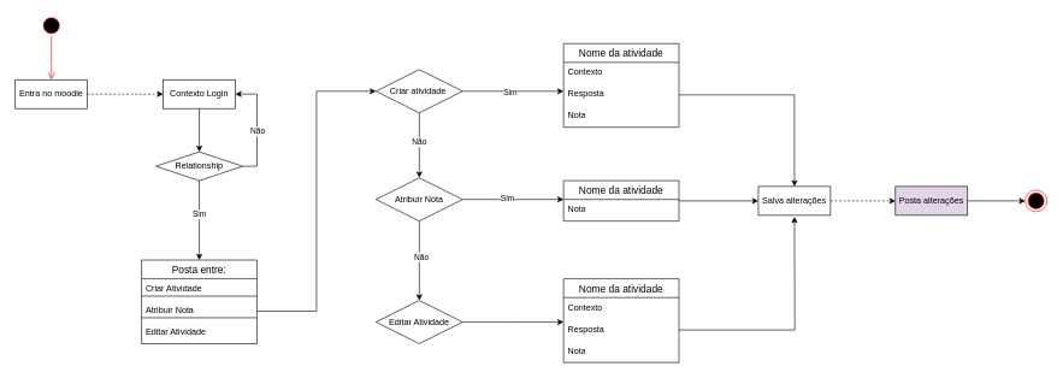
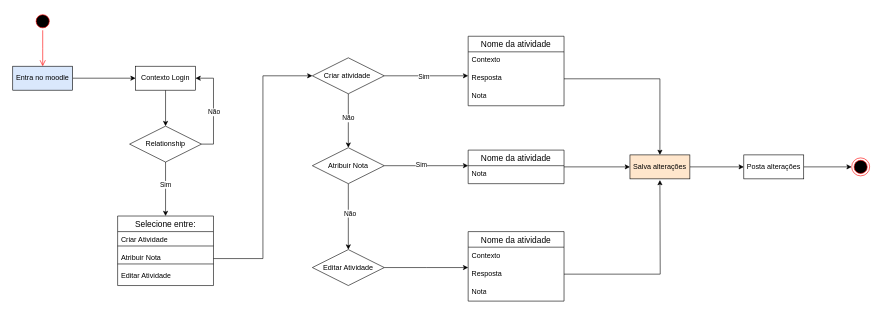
- <mxCell id="5" value="Entra no moodle" style="whiteSpace=wrap;html=1;align=center;" vertex="1" parent="1"><mxGeometry x="20" y="110" width="100" height="40" as="geometry" /></mxCell>
+ <mxCell id="5" value="Entra no moodle" style="whiteSpace=wrap;html=1;align=center;fillColor=#dae8fc;" vertex="1" parent="1"><mxGeometry x="20" y="110" width="100" height="40" as="geometry" /></mxCell>
- <mxCell id="4" style="edgeStyle=orthogonalEdgeStyle;rounded=0;orthogonalLoop=1;jettySize=auto;html=1;exitX=1;exitY=0.5;exitDx=0;exitDy=0;entryX=0;entryY=0.5;entryDx=0;entryDy=0;dashed=1;" edge="1" parent="1" source="5" target="7"><mxGeometry relative="1" as="geometry" /></mxCell>
+ <mxCell id="4" style="edgeStyle=orthogonalEdgeStyle;rounded=0;orthogonalLoop=1;jettySize=auto;html=1;exitX=1;exitY=0.5;exitDx=0;exitDy=0;entryX=0;entryY=0.5;entryDx=0;entryDy=0;" edge="1" parent="1" source="5" target="7"><mxGeometry relative="1" as="geometry" /></mxCell>
- <mxCell id="12" value="Relationship" style="shape=rhombus;perimeter=rhombusPerimeter;whiteSpace=wrap;html=1;align=center;" vertex="1" parent="1"><mxGeometry x="215" y="210" width="120" height="40" as="geometry" /></mxCell>
+ <mxCell id="12" value="Relationship" style="shape=rhombus;perimeter=rhombusPerimeter;whiteSpace=wrap;html=1;align=center;" vertex="1" parent="1"><mxGeometry x="215" y="210" width="120" height="60" as="geometry" /></mxCell>
- <mxCell id="45" value="Salva alterações" style="whiteSpace=wrap;html=1;align=center;" vertex="1" parent="1"><mxGeometry x="1050" y="258" width="100" height="40" as="geometry" /></mxCell>
+ <mxCell id="45" value="Salva alterações" style="whiteSpace=wrap;html=1;align=center;fillColor=#ffe6cc;" vertex="1" parent="1"><mxGeometry x="1050" y="258" width="100" height="40" as="geometry" /></mxCell>
- <mxCell id="44" style="edgeStyle=orthogonalEdgeStyle;rounded=0;orthogonalLoop=1;jettySize=auto;html=1;exitX=1;exitY=0.5;exitDx=0;exitDy=0;dashed=1;" edge="1" parent="1" source="45" target="48"><mxGeometry relative="1" as="geometry" /></mxCell>
+ <mxCell id="44" style="edgeStyle=orthogonalEdgeStyle;rounded=0;orthogonalLoop=1;jettySize=auto;html=1;exitX=1;exitY=0.5;exitDx=0;exitDy=0;" edge="1" parent="1" source="45" target="48"><mxGeometry relative="1" as="geometry" /></mxCell>
- <mxCell id="48" value="Posta alterações" style="whiteSpace=wrap;html=1;align=center;fillColor=#e1d5e7;" vertex="1" parent="1"><mxGeometry x="1240" y="258" width="100" height="40" as="geometry" /></mxCell>
+ <mxCell id="48" value="Posta alterações" style="whiteSpace=wrap;html=1;align=center;" vertex="1" parent="1"><mxGeometry x="1240" y="258" width="100" height="40" as="geometry" /></mxCell>
- <mxCell id="13" value="Posta entre:" style="swimlane;fontStyle=0;childLayout=stackLayout;horizontal=1;startSize=26;horizontalStack=0;resizeParent=1;resizeParentMax=0;resizeLast=0;collapsible=1;marginBottom=0;align=center;fontSize=14;" vertex="1" parent="1"><mxGeometry x="195" y="360" width="160" height="116" as="geometry" /></mxCell>
+ <mxCell id="13" value="Selecione entre:" style="swimlane;fontStyle=0;childLayout=stackLayout;horizontal=1;startSize=26;horizontalStack=0;resizeParent=1;resizeParentMax=0;resizeLast=0;collapsible=1;marginBottom=0;align=center;fontSize=14;" vertex="1" parent="1"><mxGeometry x="195" y="360" width="160" height="116" as="geometry" /></mxCell>
